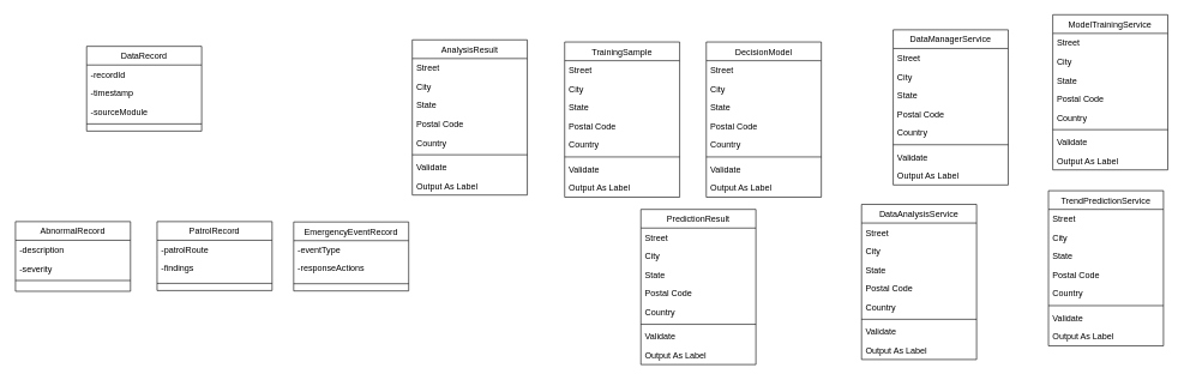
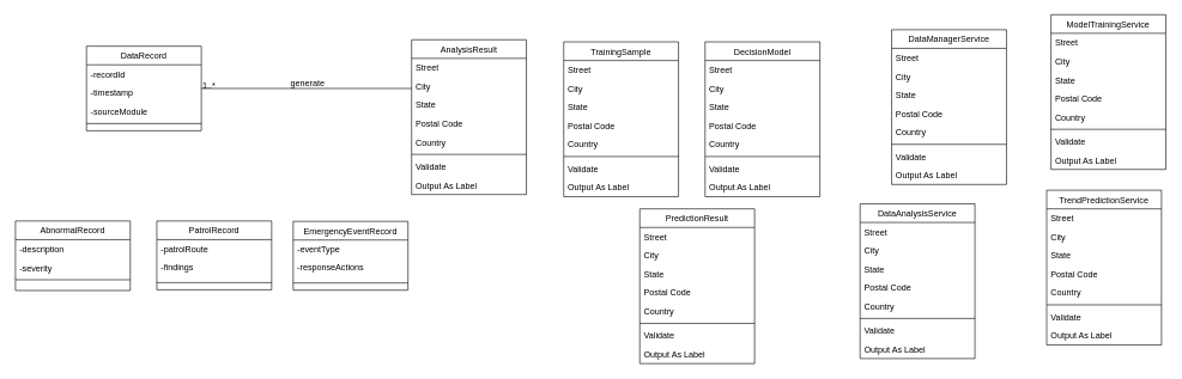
+ <mxCell id="24" value="" style="endArrow=none;shadow=0;strokeWidth=1;rounded=0;curved=0;endFill=1;edgeStyle=elbowEdgeStyle;elbow=vertical;startFill=0;" parent="1" source="2" target="15" edge="1"><mxGeometry x="0.5" y="41" relative="1" as="geometry"><mxPoint x="280" y="140" as="sourcePoint" /><mxPoint x="440" y="140" as="targetPoint" /><mxPoint x="-40" y="32" as="offset" /></mxGeometry></mxCell>
+ <mxCell id="25" value="1..*" style="resizable=0;align=left;verticalAlign=bottom;labelBackgroundColor=none;fontSize=12;" parent="24" connectable="0" vertex="1"><mxGeometry x="-1" relative="1" as="geometry"><mxPoint y="4" as="offset" /></mxGeometry></mxCell>
+ <mxCell id="26" value="" style="resizable=0;align=right;verticalAlign=bottom;labelBackgroundColor=none;fontSize=12;" parent="24" connectable="0" vertex="1"><mxGeometry x="1" relative="1" as="geometry"><mxPoint x="-7" y="4" as="offset" /></mxGeometry></mxCell>
+ <mxCell id="27" value="generate" style="text;html=1;resizable=0;points=[];;align=center;verticalAlign=middle;labelBackgroundColor=none;rounded=0;shadow=0;strokeWidth=1;fontSize=12;" parent="24" vertex="1" connectable="0"><mxGeometry x="0.5" y="49" relative="1" as="geometry"><mxPoint x="-73" y="41" as="offset" /></mxGeometry></mxCell>
